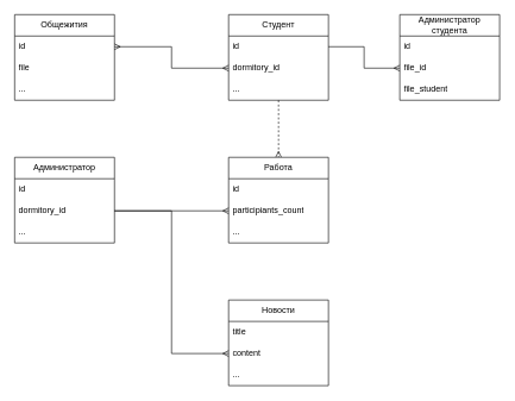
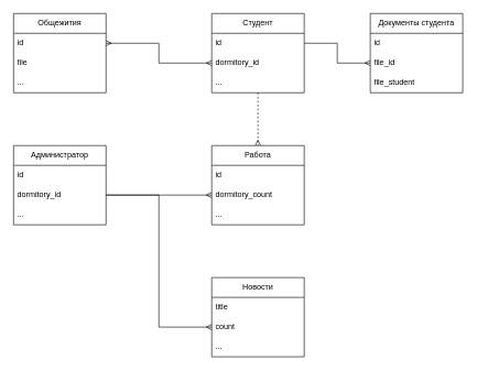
- <mxCell id="19" value="Администратор студента" style="swimlane;fontStyle=0;childLayout=stackLayout;horizontal=1;startSize=30;horizontalStack=0;resizeParent=1;resizeParentMax=0;resizeLast=0;collapsible=1;marginBottom=0;whiteSpace=wrap;html=1;" vertex="1" parent="1"><mxGeometry x="560" y="20" width="140" height="120" as="geometry" /></mxCell>
+ <mxCell id="19" value="Документы студента" style="swimlane;fontStyle=0;childLayout=stackLayout;horizontal=1;startSize=30;horizontalStack=0;resizeParent=1;resizeParentMax=0;resizeLast=0;collapsible=1;marginBottom=0;whiteSpace=wrap;html=1;" vertex="1" parent="1"><mxGeometry x="560" y="20" width="140" height="120" as="geometry" /></mxCell>
- <mxCell id="17" value="participiants_count" style="text;strokeColor=none;fillColor=none;align=left;verticalAlign=middle;spacingLeft=4;spacingRight=4;overflow=hidden;points=[[0,0.5],[1,0.5]];portConstraint=eastwest;rotatable=0;whiteSpace=wrap;html=1;" vertex="1" parent="15"><mxGeometry y="60" width="140" height="30" as="geometry" /></mxCell>
+ <mxCell id="17" value="dormitory_count" style="text;strokeColor=none;fillColor=none;align=left;verticalAlign=middle;spacingLeft=4;spacingRight=4;overflow=hidden;points=[[0,0.5],[1,0.5]];portConstraint=eastwest;rotatable=0;whiteSpace=wrap;html=1;" vertex="1" parent="15"><mxGeometry y="60" width="140" height="30" as="geometry" /></mxCell>
- <mxCell id="13" value="content" style="text;strokeColor=none;fillColor=none;align=left;verticalAlign=middle;spacingLeft=4;spacingRight=4;overflow=hidden;points=[[0,0.5],[1,0.5]];portConstraint=eastwest;rotatable=0;whiteSpace=wrap;html=1;" vertex="1" parent="11"><mxGeometry y="60" width="140" height="30" as="geometry" /></mxCell>
+ <mxCell id="13" value="count" style="text;strokeColor=none;fillColor=none;align=left;verticalAlign=middle;spacingLeft=4;spacingRight=4;overflow=hidden;points=[[0,0.5],[1,0.5]];portConstraint=eastwest;rotatable=0;whiteSpace=wrap;html=1;" vertex="1" parent="11"><mxGeometry y="60" width="140" height="30" as="geometry" /></mxCell>
